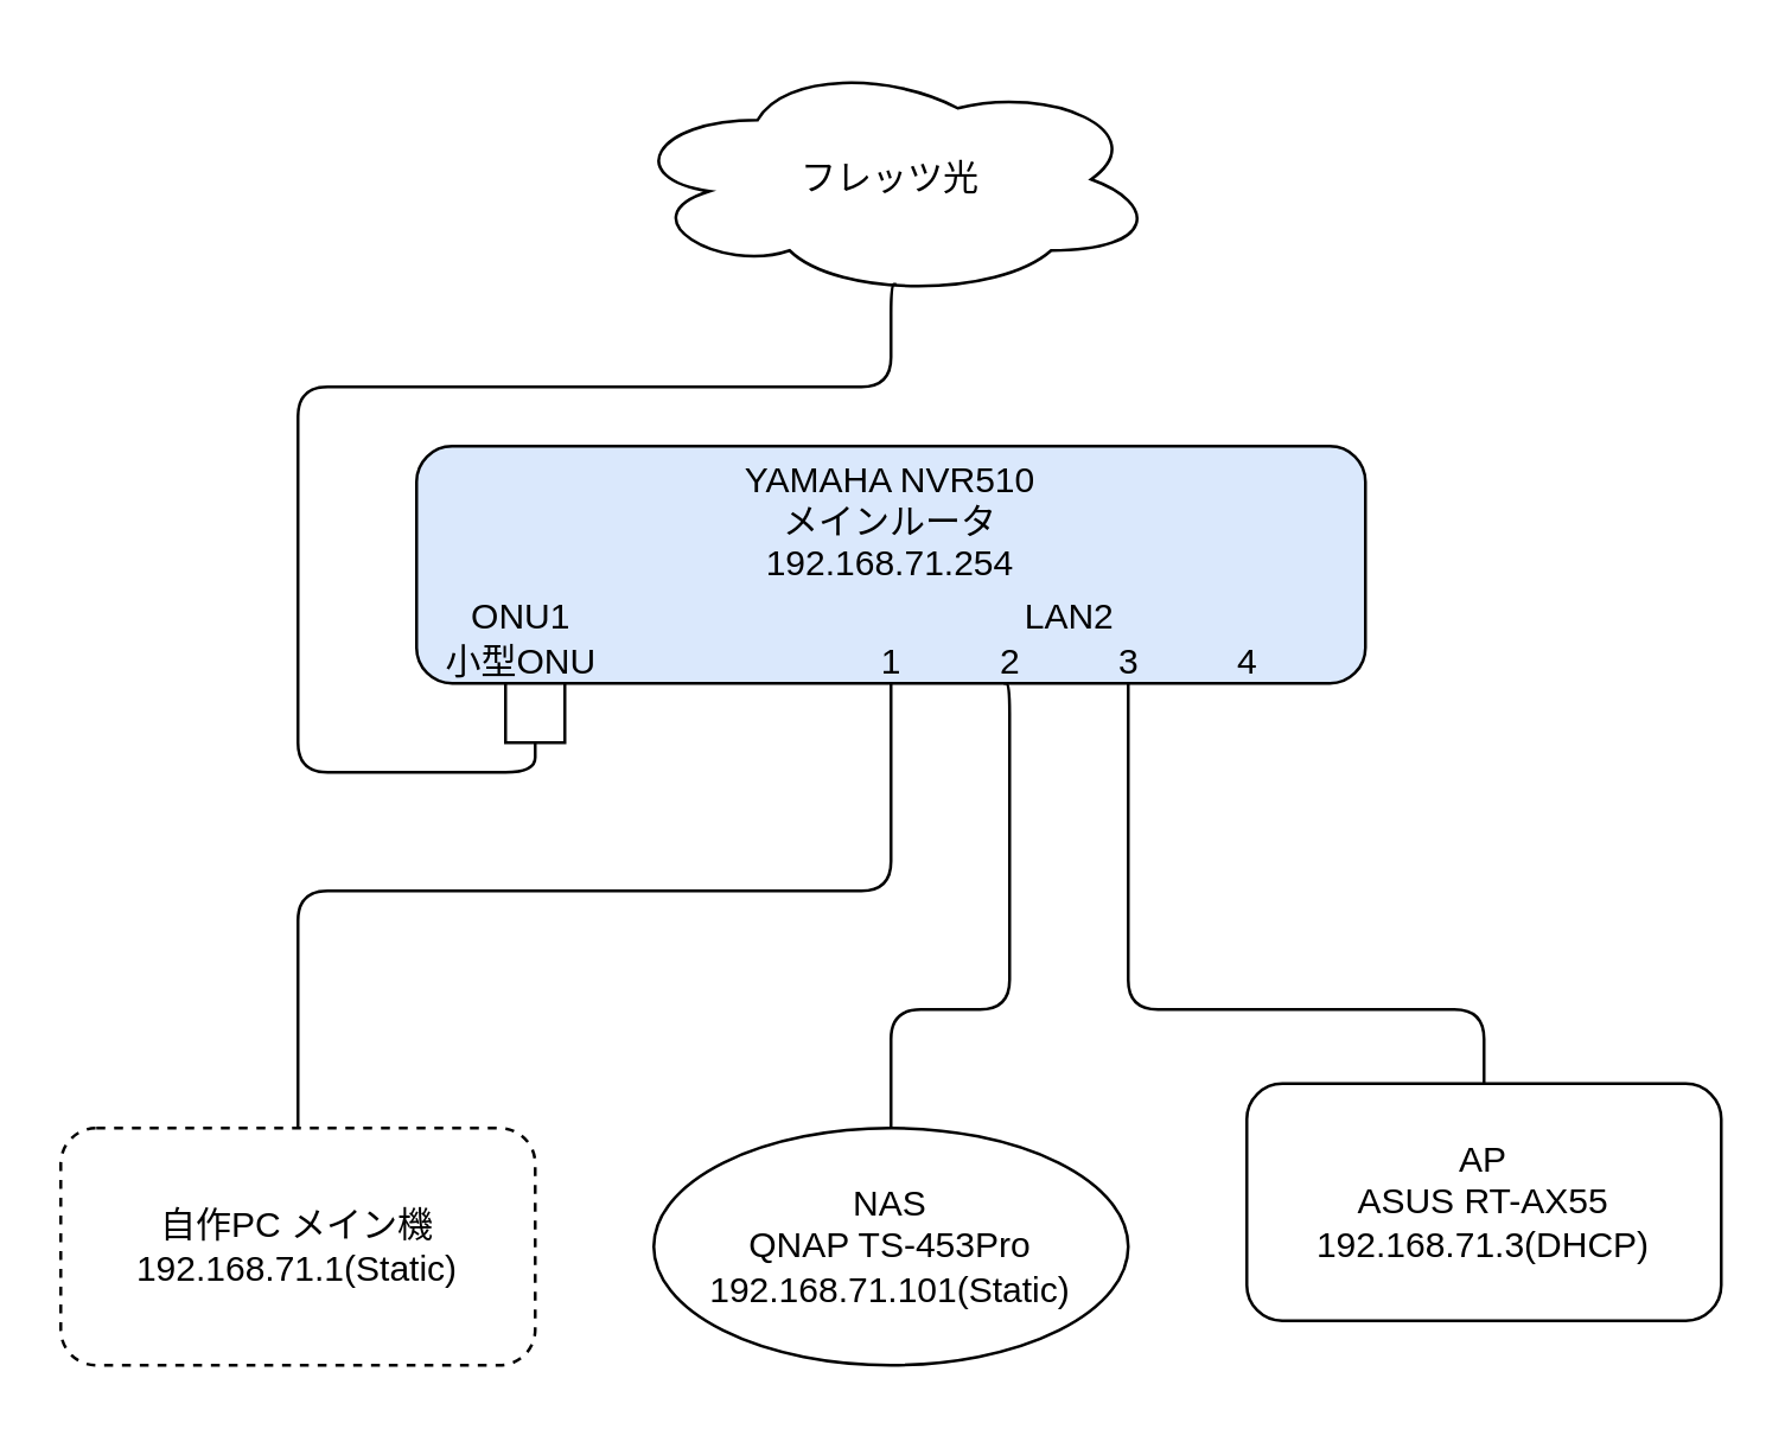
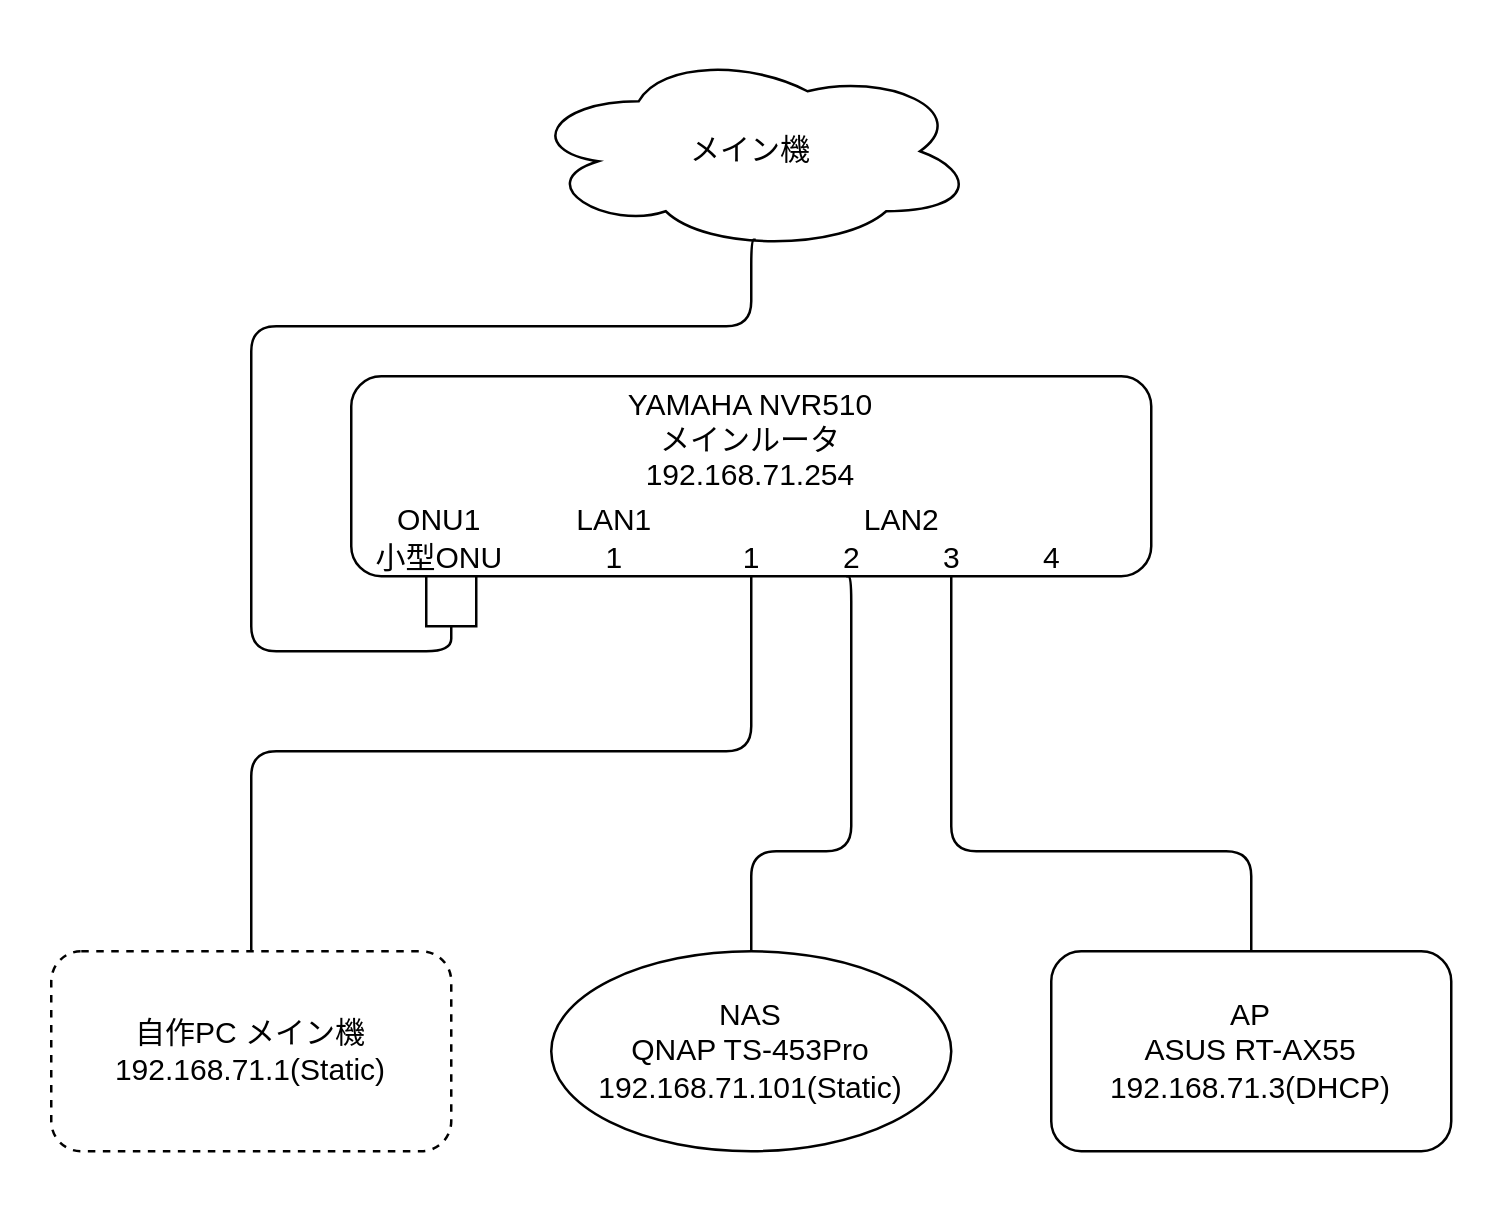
- <mxCell id="6" value="フレッツ光" style="ellipse;shape=cloud;whiteSpace=wrap;html=1;" vertex="1" parent="1"><mxGeometry x="210" width="180" height="80" as="geometry" y="20" /></mxCell>
+ <mxCell id="6" value="メイン機" style="ellipse;shape=cloud;whiteSpace=wrap;html=1;" vertex="1" parent="1"><mxGeometry x="210" width="180" height="80" as="geometry" y="20" /></mxCell>
- <mxCell id="5" value="YAMAHA NVR510&lt;br&gt;メインルータ&lt;br&gt;&amp;nbsp;192.168.71.254&amp;nbsp;&lt;br&gt;&lt;br&gt;&amp;nbsp;" style="rounded=1;whiteSpace=wrap;html=1;fillColor=#dae8fc;" vertex="1" parent="1"><mxGeometry x="140" y="150" width="320" height="80" as="geometry" /></mxCell>
+ <mxCell id="5" value="YAMAHA NVR510&lt;br&gt;メインルータ&lt;br&gt;&amp;nbsp;192.168.71.254&amp;nbsp;&lt;br&gt;&lt;br&gt;&amp;nbsp;" style="rounded=1;whiteSpace=wrap;html=1;" vertex="1" parent="1"><mxGeometry x="140" y="150" width="320" height="80" as="geometry" /></mxCell>
+ <mxCell id="14" value="LAN1&lt;br&gt;1" style="text;html=1;align=center;verticalAlign=middle;resizable=0;points=[];autosize=1;strokeColor=none;fillColor=none;" vertex="1" parent="1"><mxGeometry x="220" y="200" width="50" height="30" as="geometry" /></mxCell>
- <mxCell id="12" value="AP&lt;br&gt;ASUS RT-AX55&lt;br&gt;192.168.71.3(DHCP)" style="rounded=1;whiteSpace=wrap;html=1;" vertex="1" parent="1"><mxGeometry x="420" y="365" width="160" height="80" as="geometry" /></mxCell>
+ <mxCell id="12" value="AP&lt;br&gt;ASUS RT-AX55&lt;br&gt;192.168.71.3(DHCP)" style="rounded=1;whiteSpace=wrap;html=1;" vertex="1" parent="1"><mxGeometry x="420" y="380" width="160" height="80" as="geometry" /></mxCell>
